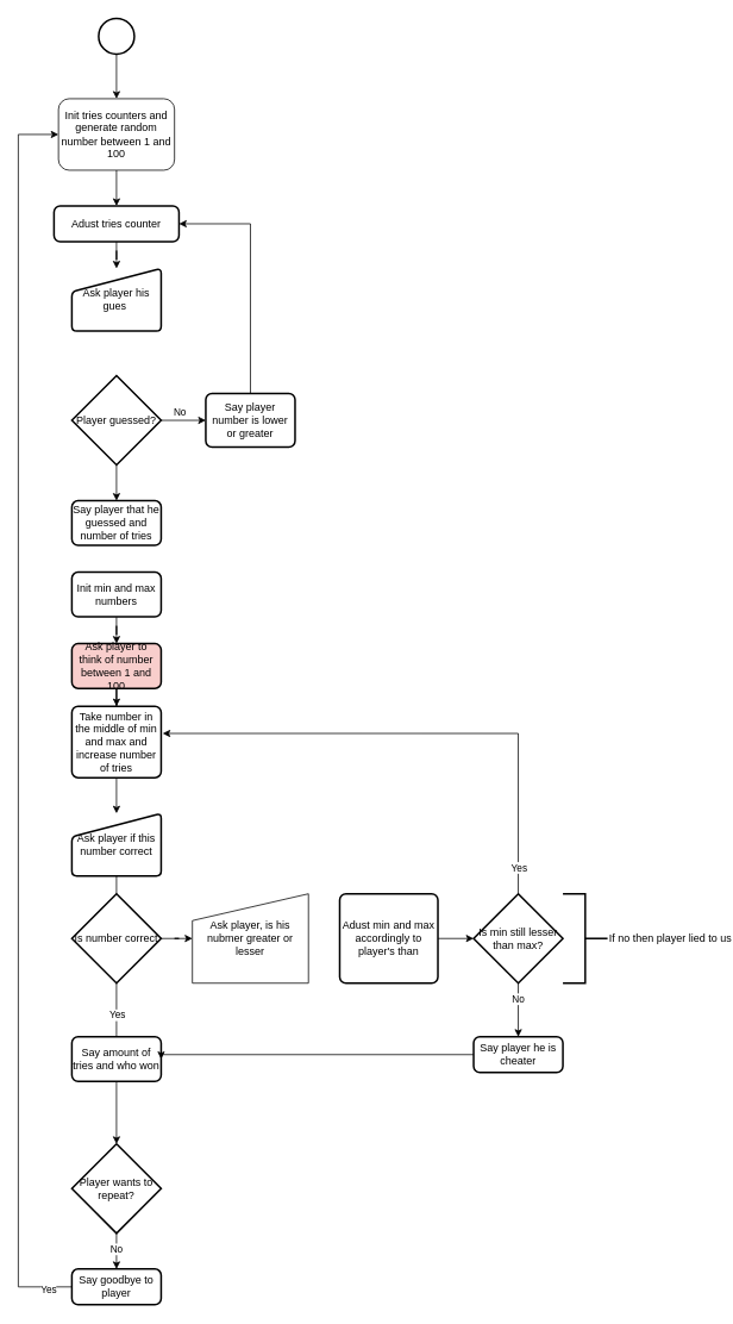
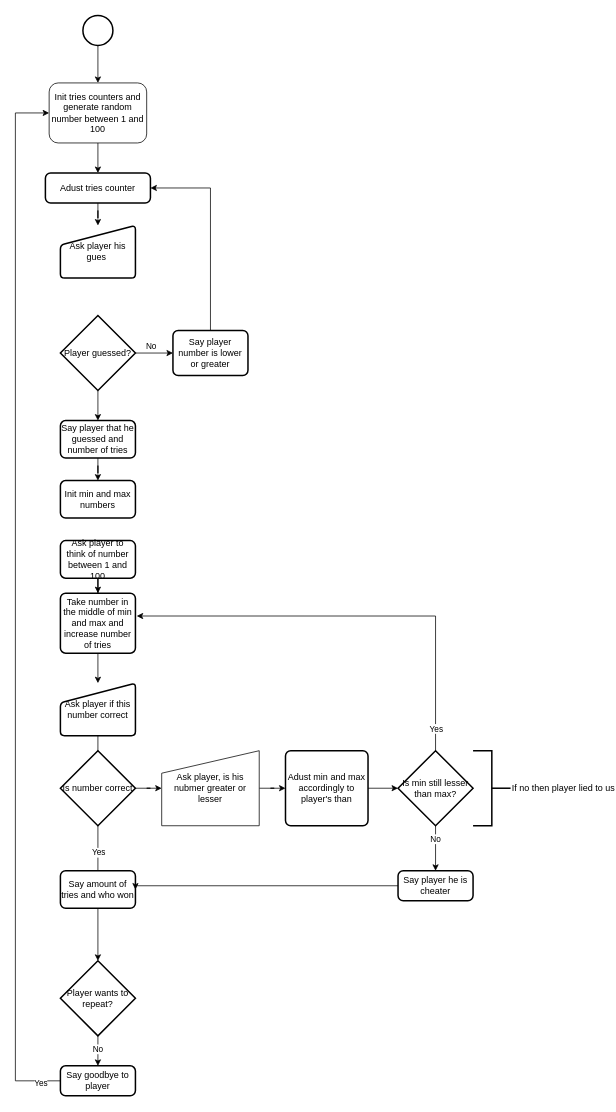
+ <mxCell id="26" value="" style="edgeStyle=orthogonalEdgeStyle;rounded=0;orthogonalLoop=1;jettySize=auto;html=1;entryX=0.5;entryY=0;entryDx=0;entryDy=0;entryPerimeter=0;" edge="1" parent="1" source="15" target="27"><mxGeometry relative="1" as="geometry"><mxPoint x="130" y="610" as="sourcePoint" /><mxPoint x="130" y="700" as="targetPoint" /></mxGeometry></mxCell>
- <mxCell id="24" value="" style="edgeStyle=orthogonalEdgeStyle;rounded=0;orthogonalLoop=1;jettySize=auto;html=1;entryX=0.5;entryY=0;entryDx=0;entryDy=0;entryPerimeter=0;" edge="1" parent="1" source="27" target="25"><mxGeometry relative="1" as="geometry"><mxPoint x="130" y="610" as="sourcePoint" /><mxPoint x="130" y="830" as="targetPoint" /></mxGeometry></mxCell>
- <mxCell id="25" value="Ask player to think of number between 1 and 100" style="rounded=1;whiteSpace=wrap;html=1;absoluteArcSize=1;arcSize=14;strokeWidth=2;fillColor=#f8cecc;" vertex="1" parent="1"><mxGeometry x="80" y="720" width="100" height="50" as="geometry" /></mxCell>
+ <mxCell id="25" value="Ask player to think of number between 1 and 100" style="rounded=1;whiteSpace=wrap;html=1;absoluteArcSize=1;arcSize=14;strokeWidth=2;" vertex="1" parent="1"><mxGeometry x="80" y="720" width="100" height="50" as="geometry" /></mxCell>
+ <mxCell id="35" style="edgeStyle=orthogonalEdgeStyle;rounded=0;orthogonalLoop=1;jettySize=auto;html=1;entryX=0;entryY=0.5;entryDx=0;entryDy=0;" edge="1" parent="1" source="36" target="43"><mxGeometry relative="1" as="geometry" /></mxCell>
